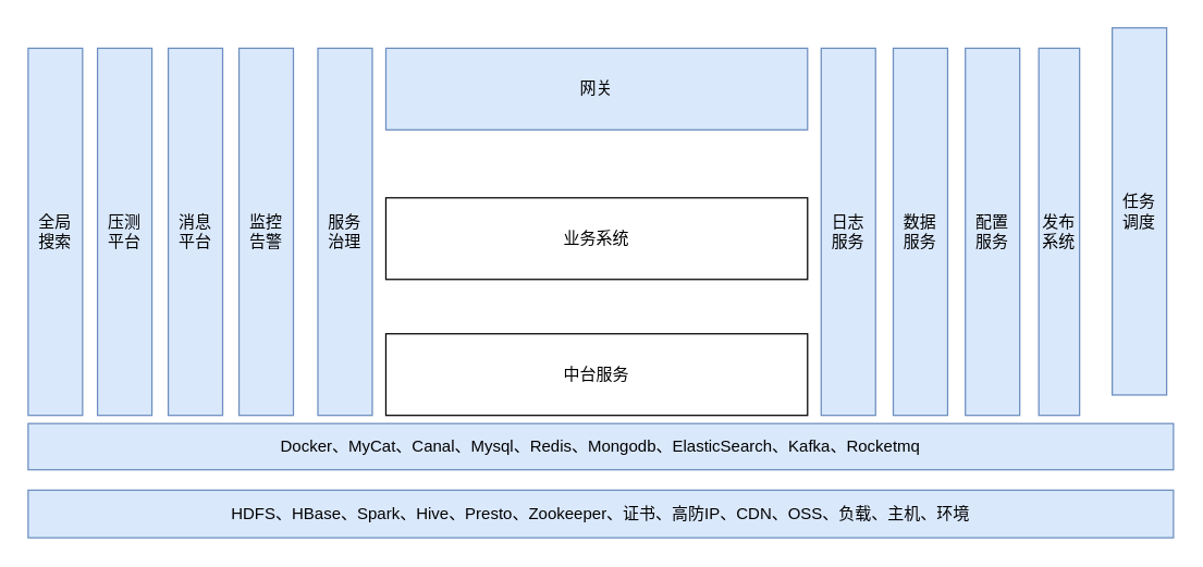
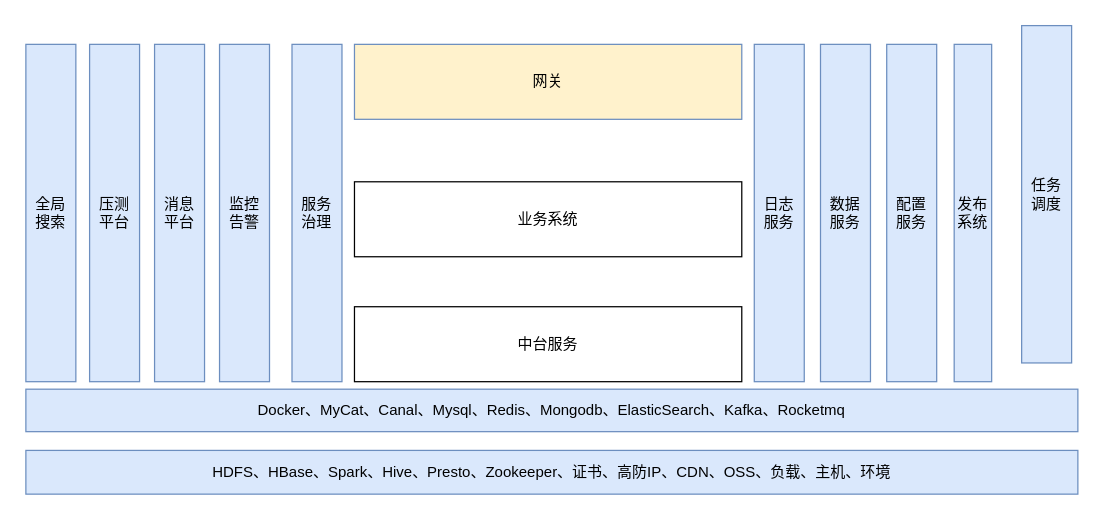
- <mxCell id="2" value="网关" style="rounded=0;whiteSpace=wrap;html=1;fillColor=#dae8fc;strokeColor=#6c8ebf;" parent="1" vertex="1"><mxGeometry x="283" y="35" width="310" height="60" as="geometry" /></mxCell>
+ <mxCell id="2" value="网关" style="rounded=0;whiteSpace=wrap;html=1;fillColor=#fff2cc;strokeColor=#6c8ebf;" parent="1" vertex="1"><mxGeometry x="283" y="35" width="310" height="60" as="geometry" /></mxCell>
